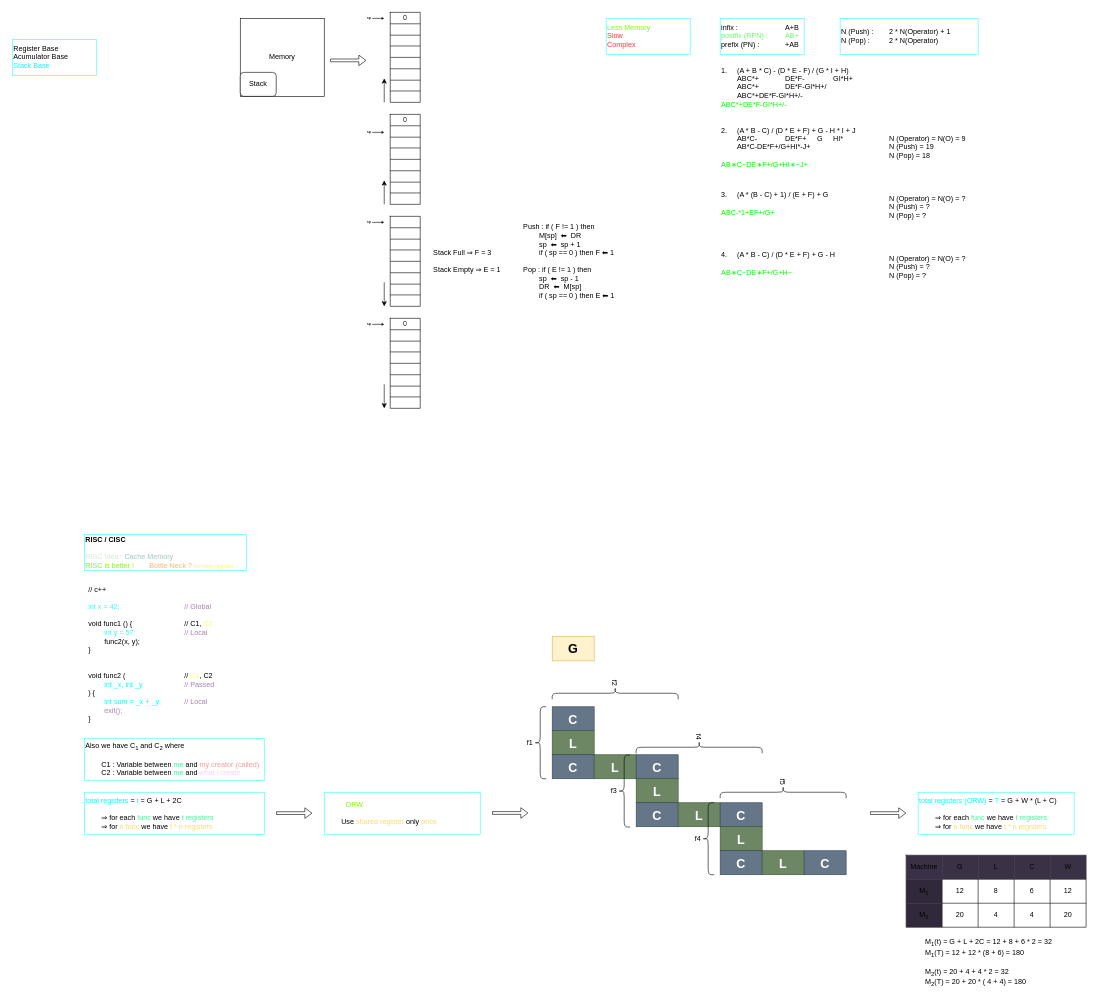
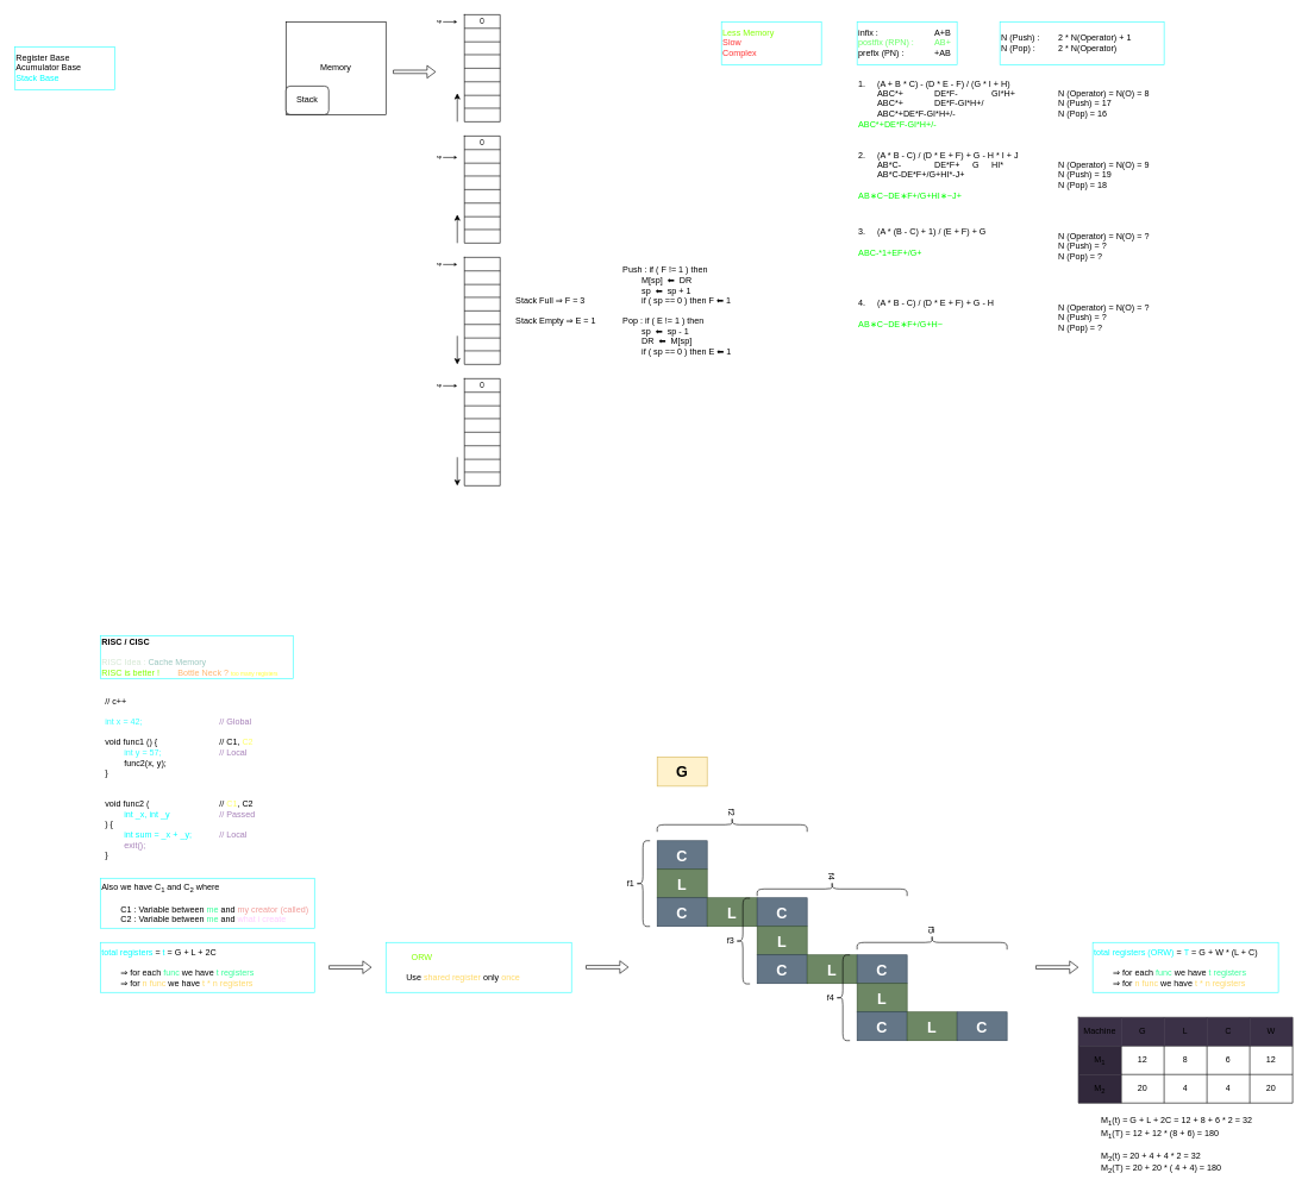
+ <mxCell id="99" value="&lt;div&gt;N (Operator) = N(O) = 8&lt;/div&gt;&lt;div&gt;N (Push) = 17&lt;/div&gt;&lt;div&gt;N (Pop) = 16&lt;br&gt;&lt;/div&gt;" style="text;html=1;align=left;verticalAlign=middle;whiteSpace=wrap;rounded=0;" vertex="1" parent="1"><mxGeometry x="1480" y="117.5" width="240" height="55" as="geometry" /></mxCell>
